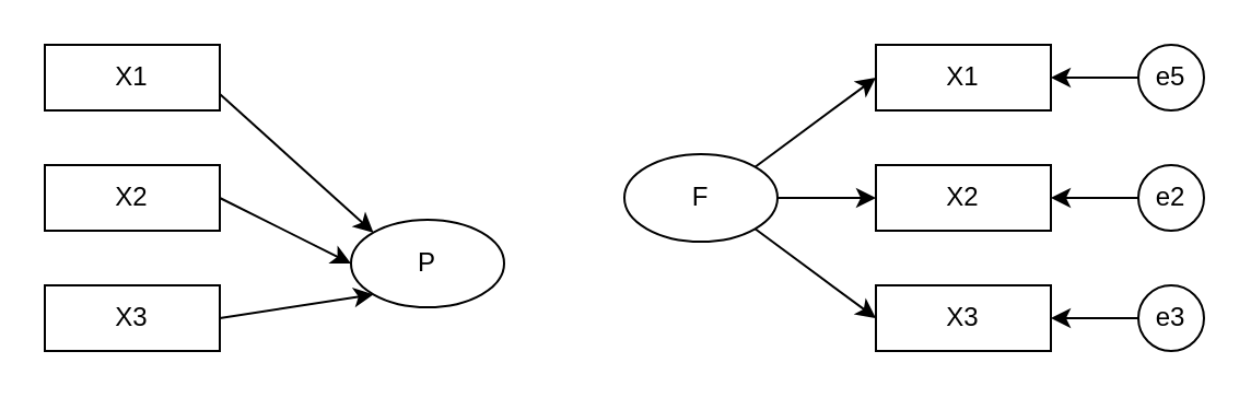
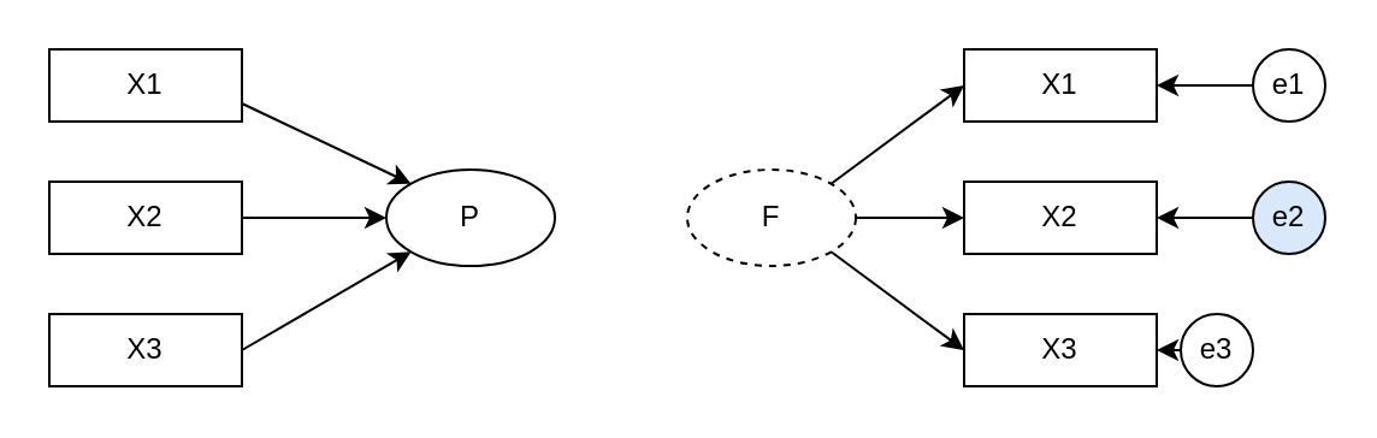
- <mxCell id="17" value="e5" style="ellipse;whiteSpace=wrap;html=1;aspect=fixed;" vertex="1" parent="1"><mxGeometry x="520" y="20" width="30" height="30" as="geometry" /></mxCell>
+ <mxCell id="17" value="e1" style="ellipse;whiteSpace=wrap;html=1;aspect=fixed;" vertex="1" parent="1"><mxGeometry x="520" y="20" width="30" height="30" as="geometry" /></mxCell>
- <mxCell id="15" value="F" style="ellipse;whiteSpace=wrap;html=1;" vertex="1" parent="1"><mxGeometry x="285" y="70" width="70" height="40" as="geometry" /></mxCell>
+ <mxCell id="15" value="F" style="ellipse;whiteSpace=wrap;html=1;dashed=1;" vertex="1" parent="1"><mxGeometry x="285" y="70" width="70" height="40" as="geometry" /></mxCell>
- <mxCell id="19" value="e2" style="ellipse;whiteSpace=wrap;html=1;aspect=fixed;" vertex="1" parent="1"><mxGeometry x="520" y="75" width="30" height="30" as="geometry" /></mxCell>
+ <mxCell id="19" value="e2" style="ellipse;whiteSpace=wrap;html=1;aspect=fixed;fillColor=#dae8fc;" vertex="1" parent="1"><mxGeometry x="520" y="75" width="30" height="30" as="geometry" /></mxCell>
- <mxCell id="5" value="P" style="ellipse;whiteSpace=wrap;html=1;" vertex="1" parent="1"><mxGeometry x="160" y="100" width="70" height="40" as="geometry" /></mxCell>
+ <mxCell id="5" value="P" style="ellipse;whiteSpace=wrap;html=1;" vertex="1" parent="1"><mxGeometry x="160" y="70" width="70" height="40" as="geometry" /></mxCell>
- <mxCell id="21" value="e3" style="ellipse;whiteSpace=wrap;html=1;aspect=fixed;" vertex="1" parent="1"><mxGeometry x="520" y="130" width="30" height="30" as="geometry" /></mxCell>
+ <mxCell id="21" value="e3" style="ellipse;whiteSpace=wrap;html=1;aspect=fixed;" vertex="1" parent="1"><mxGeometry x="490" y="130" width="30" height="30" as="geometry" /></mxCell>
